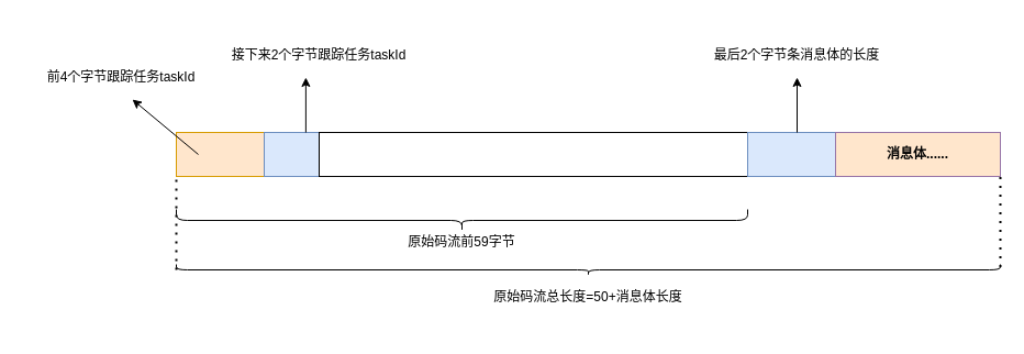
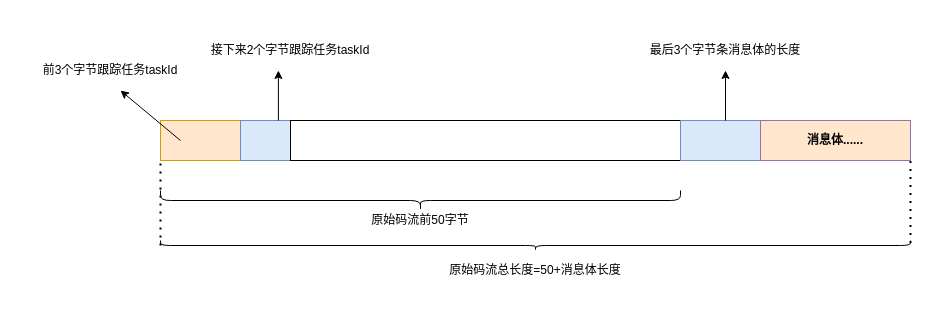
- <mxCell id="11" value="最后2个字节条消息体的长度" style="text;strokeColor=none;align=center;fillColor=none;html=1;verticalAlign=middle;whiteSpace=wrap;rounded=0;" vertex="1" parent="1"><mxGeometry x="635" y="20" width="180" height="60" as="geometry" /></mxCell>
+ <mxCell id="11" value="最后3个字节条消息体的长度" style="text;strokeColor=none;align=center;fillColor=none;html=1;verticalAlign=middle;whiteSpace=wrap;rounded=0;" vertex="1" parent="1"><mxGeometry x="635" y="20" width="180" height="60" as="geometry" /></mxCell>
- <mxCell id="7" value="前4个字节跟踪任务taskId" style="text;strokeColor=none;align=center;fillColor=none;html=1;verticalAlign=middle;whiteSpace=wrap;rounded=0;" vertex="1" parent="1"><mxGeometry x="20" y="40" width="180" height="60" as="geometry" /></mxCell>
+ <mxCell id="7" value="前3个字节跟踪任务taskId" style="text;strokeColor=none;align=center;fillColor=none;html=1;verticalAlign=middle;whiteSpace=wrap;rounded=0;" vertex="1" parent="1"><mxGeometry x="20" y="40" width="180" height="60" as="geometry" /></mxCell>
- <mxCell id="5" value="原始码流前59字节" style="text;strokeColor=none;align=center;fillColor=none;html=1;verticalAlign=middle;whiteSpace=wrap;rounded=0;" vertex="1" parent="1"><mxGeometry x="330" y="190" width="180" height="60" as="geometry" /></mxCell>
+ <mxCell id="5" value="原始码流前50字节" style="text;strokeColor=none;align=center;fillColor=none;html=1;verticalAlign=middle;whiteSpace=wrap;rounded=0;" vertex="1" parent="1"><mxGeometry x="330" y="190" width="180" height="60" as="geometry" /></mxCell>
